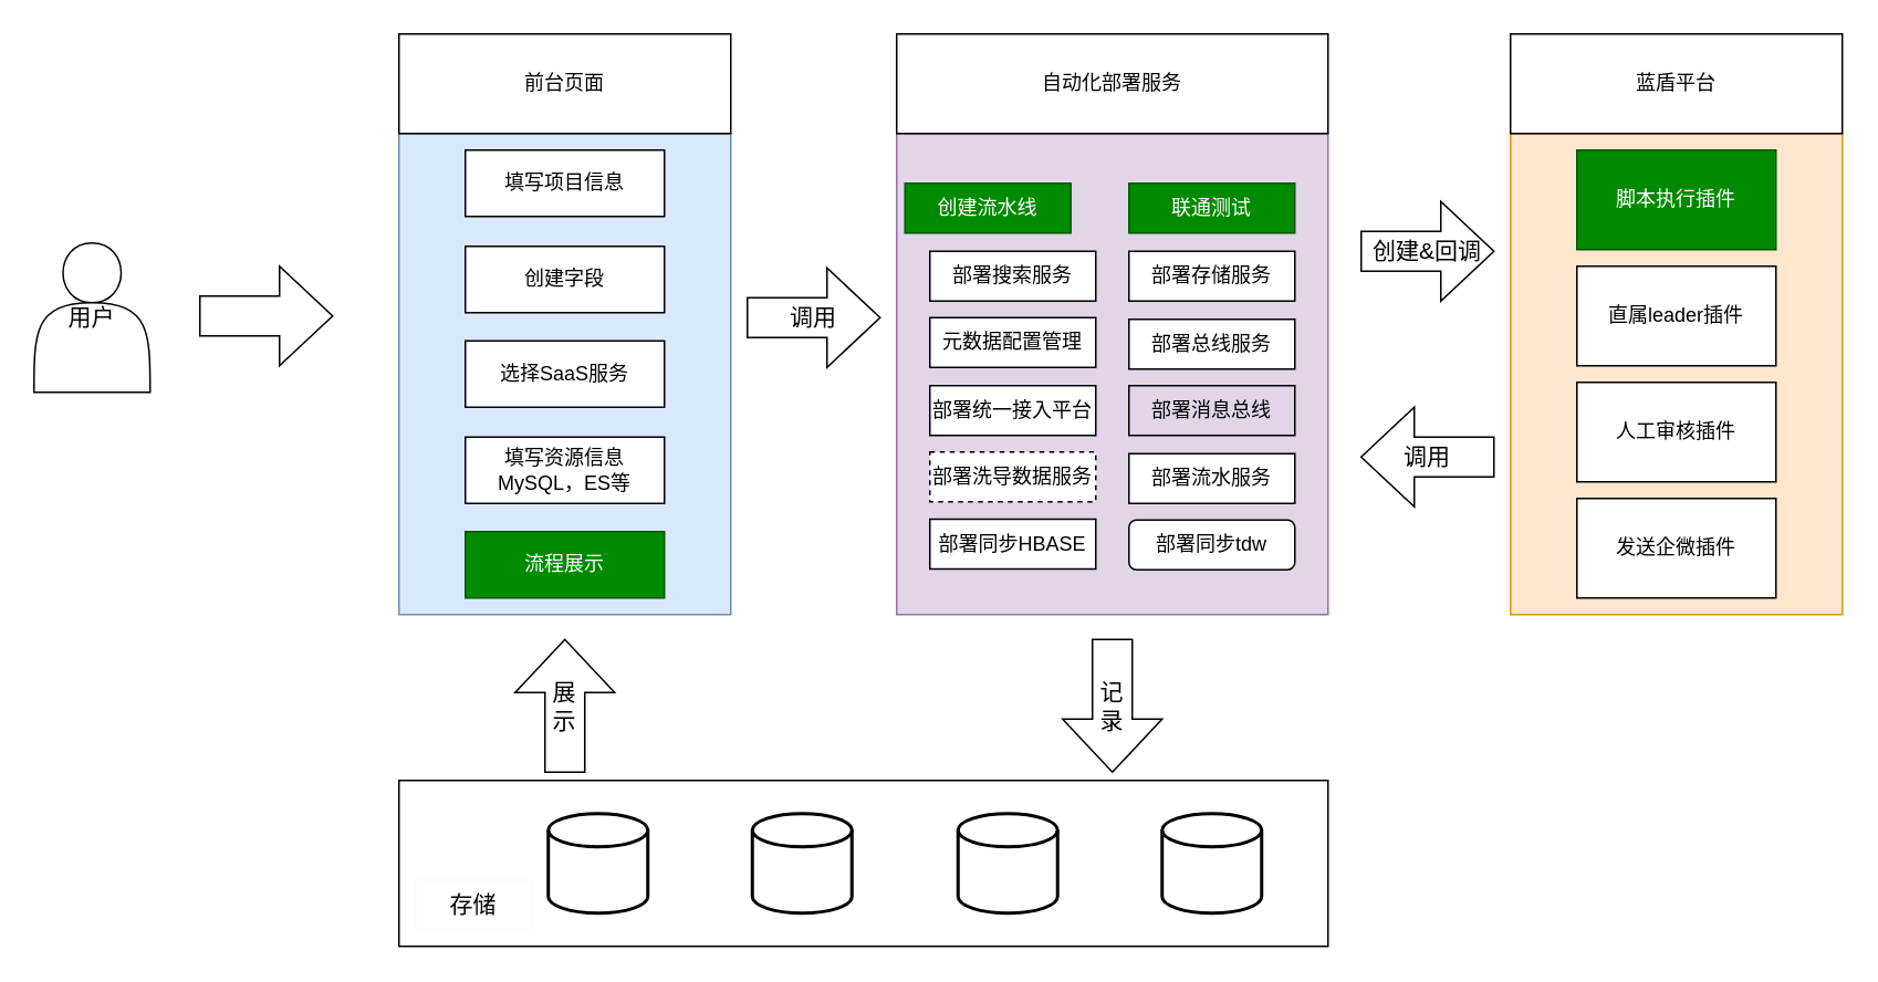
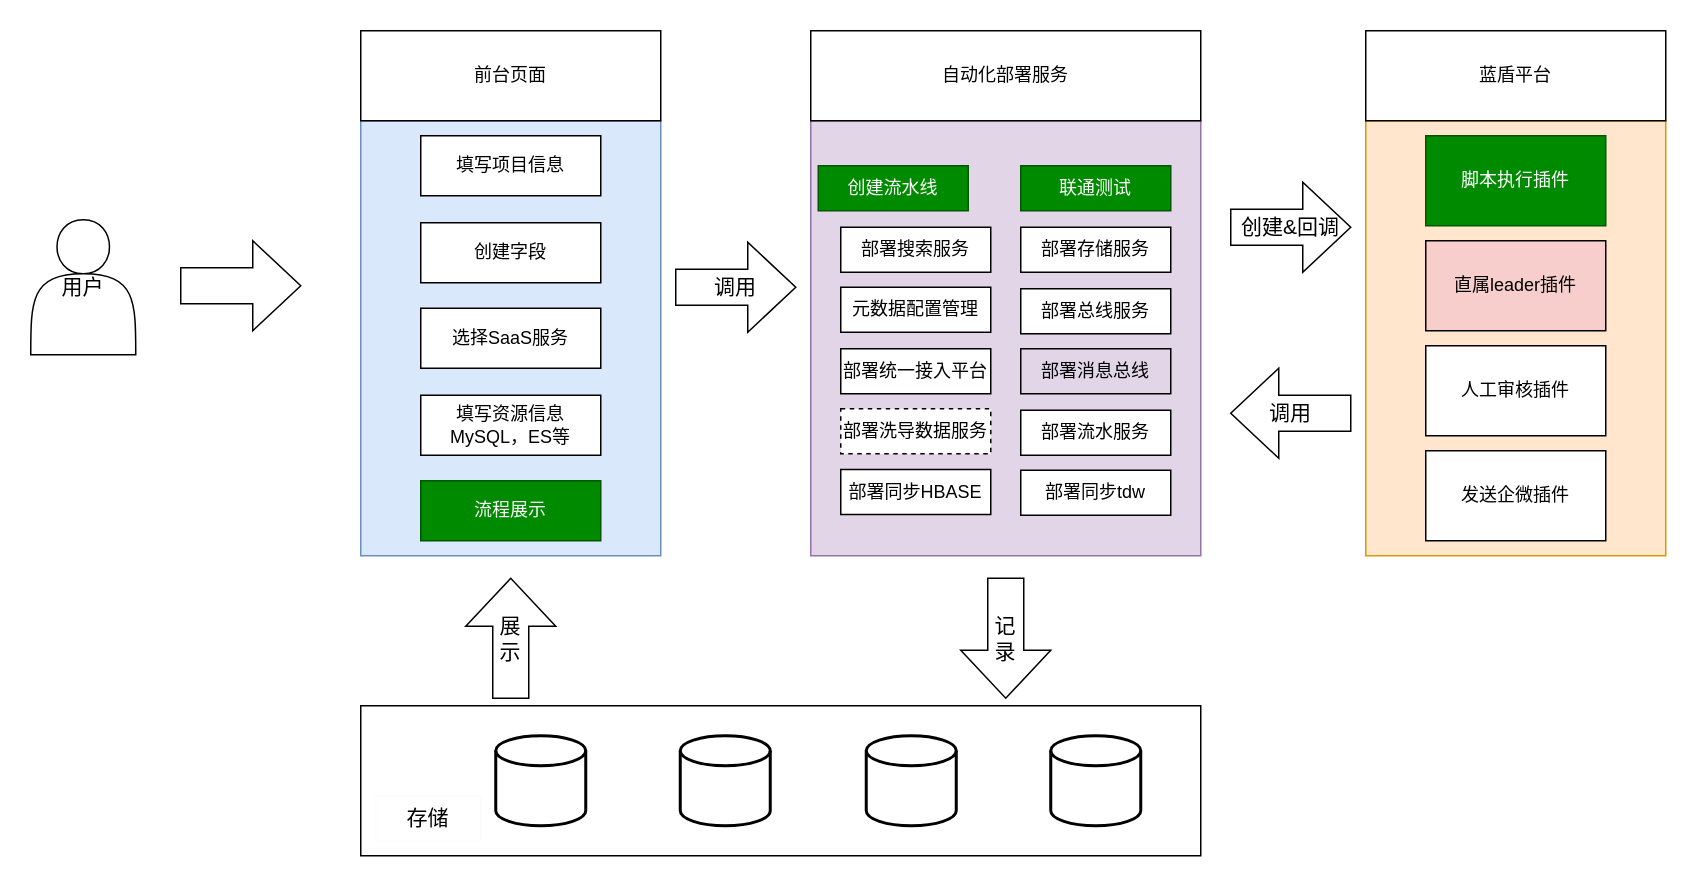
- <mxCell id="24" value="直属leader插件" style="rounded=0;whiteSpace=wrap;html=1;" vertex="1" parent="1"><mxGeometry x="950" y="160" width="120" height="60" as="geometry" /></mxCell>
+ <mxCell id="24" value="直属leader插件" style="rounded=0;whiteSpace=wrap;html=1;fillColor=#f8cecc;" vertex="1" parent="1"><mxGeometry x="950" y="160" width="120" height="60" as="geometry" /></mxCell>
- <mxCell id="17" value="部署同步tdw" style="whiteSpace=wrap;html=1;rounded=1;" vertex="1" parent="1"><mxGeometry x="680" y="313" width="100" height="30" as="geometry" /></mxCell>
+ <mxCell id="17" value="部署同步tdw" style="rounded=0;whiteSpace=wrap;html=1;" vertex="1" parent="1"><mxGeometry x="680" y="313" width="100" height="30" as="geometry" /></mxCell>
